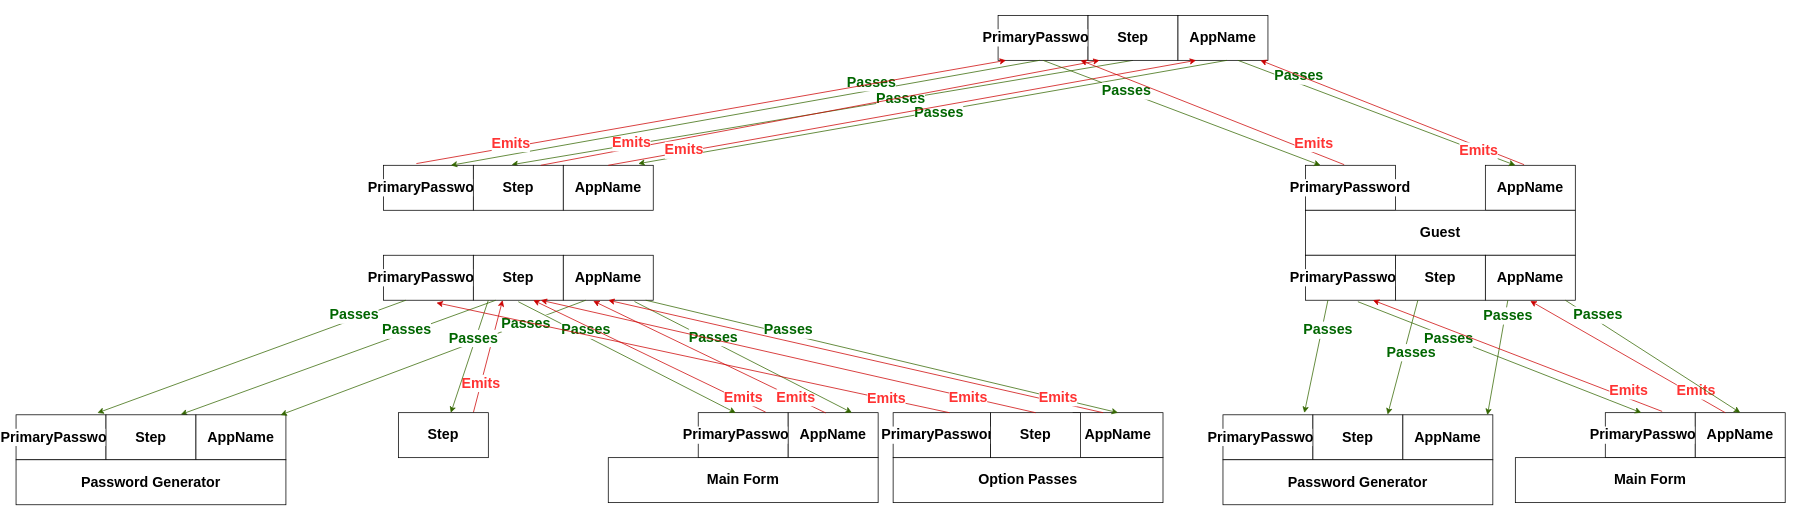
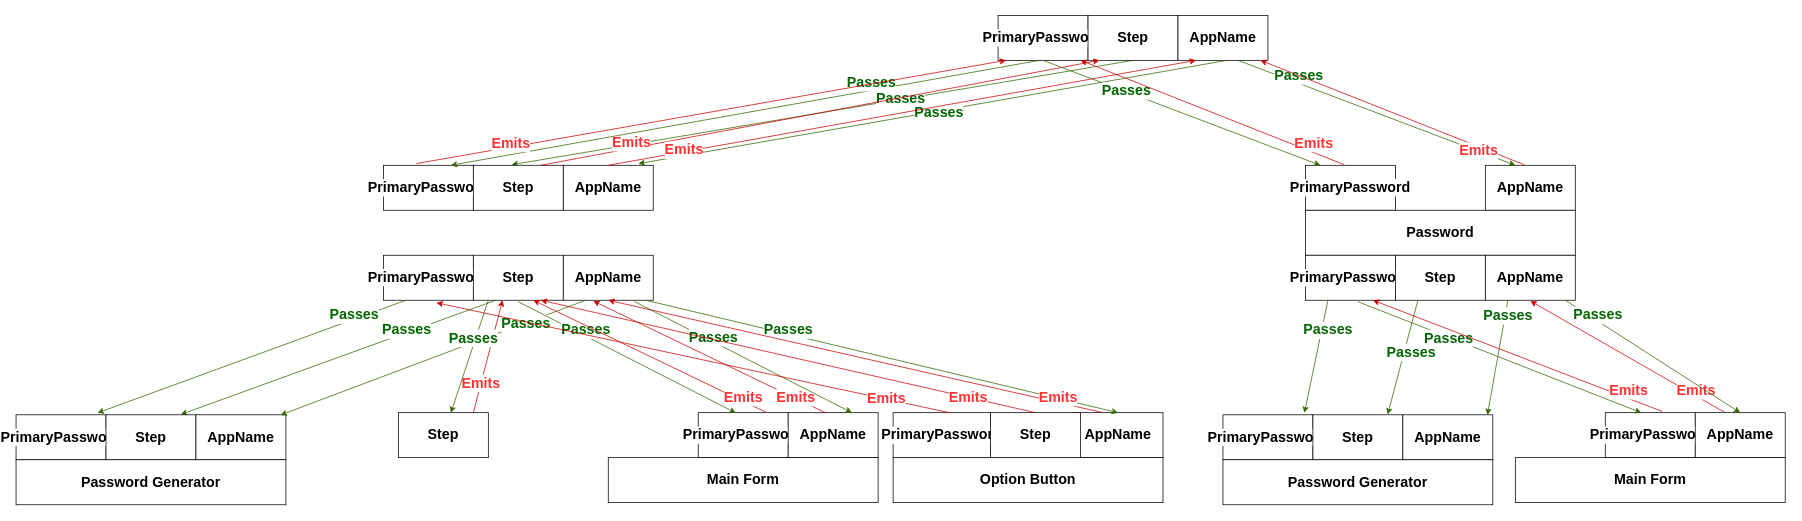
- <mxCell id="63" value="&lt;span style=&quot;font-size: 19px;&quot;&gt;Guest&lt;/span&gt;" style="rounded=0;whiteSpace=wrap;html=1;fontStyle=1;fontSize=19;labelBackgroundColor=#ffffff;" vertex="1" parent="1"><mxGeometry x="1740" y="280" width="360" height="60" as="geometry" /></mxCell>
+ <mxCell id="63" value="&lt;span style=&quot;font-size: 19px;&quot;&gt;Password&lt;/span&gt;" style="rounded=0;whiteSpace=wrap;html=1;fontStyle=1;fontSize=19;labelBackgroundColor=#ffffff;" vertex="1" parent="1"><mxGeometry x="1740" y="280" width="360" height="60" as="geometry" /></mxCell>
- <mxCell id="48" value="&lt;span style=&quot;font-size: 19px;&quot;&gt;Option Passes&lt;/span&gt;" style="rounded=0;whiteSpace=wrap;html=1;fontStyle=1;fontSize=19;labelBackgroundColor=#ffffff;" vertex="1" parent="1"><mxGeometry x="1190" y="610" width="360" height="60" as="geometry" /></mxCell>
+ <mxCell id="48" value="&lt;span style=&quot;font-size: 19px;&quot;&gt;Option Button&lt;/span&gt;" style="rounded=0;whiteSpace=wrap;html=1;fontStyle=1;fontSize=19;labelBackgroundColor=#ffffff;" vertex="1" parent="1"><mxGeometry x="1190" y="610" width="360" height="60" as="geometry" /></mxCell>
